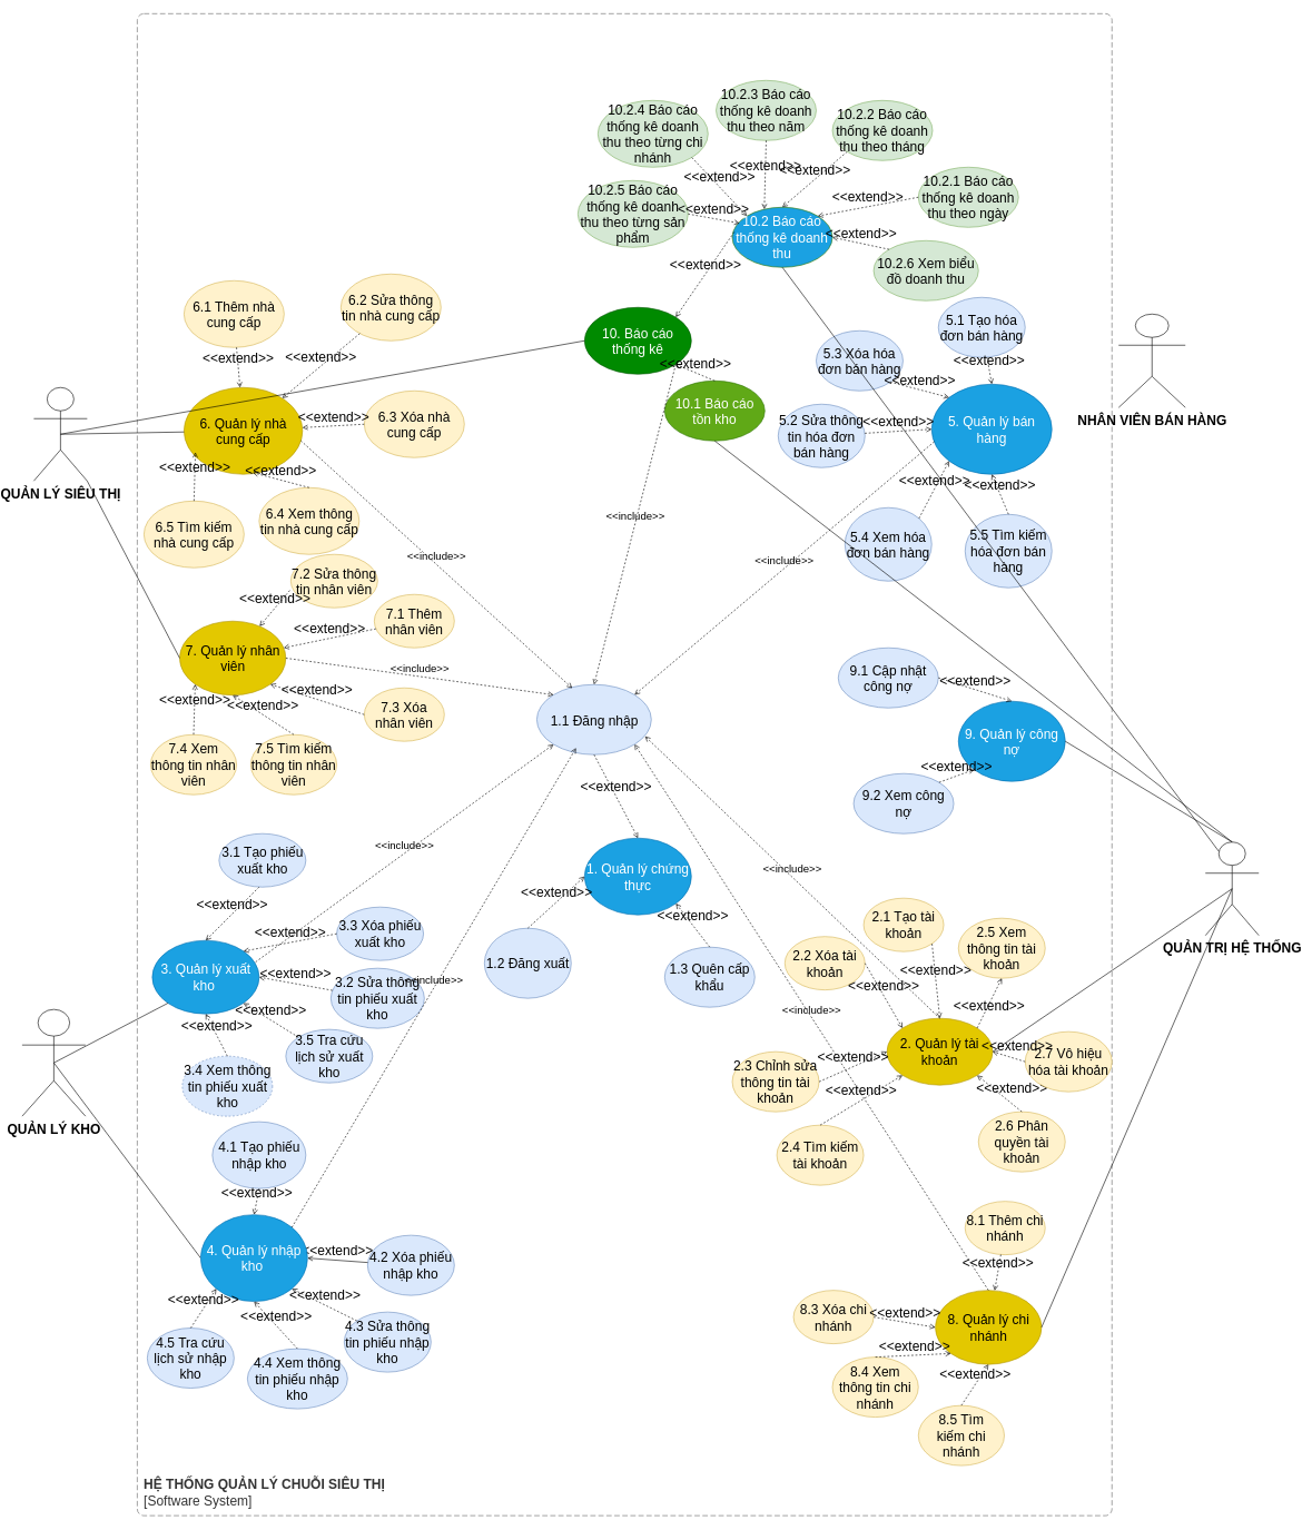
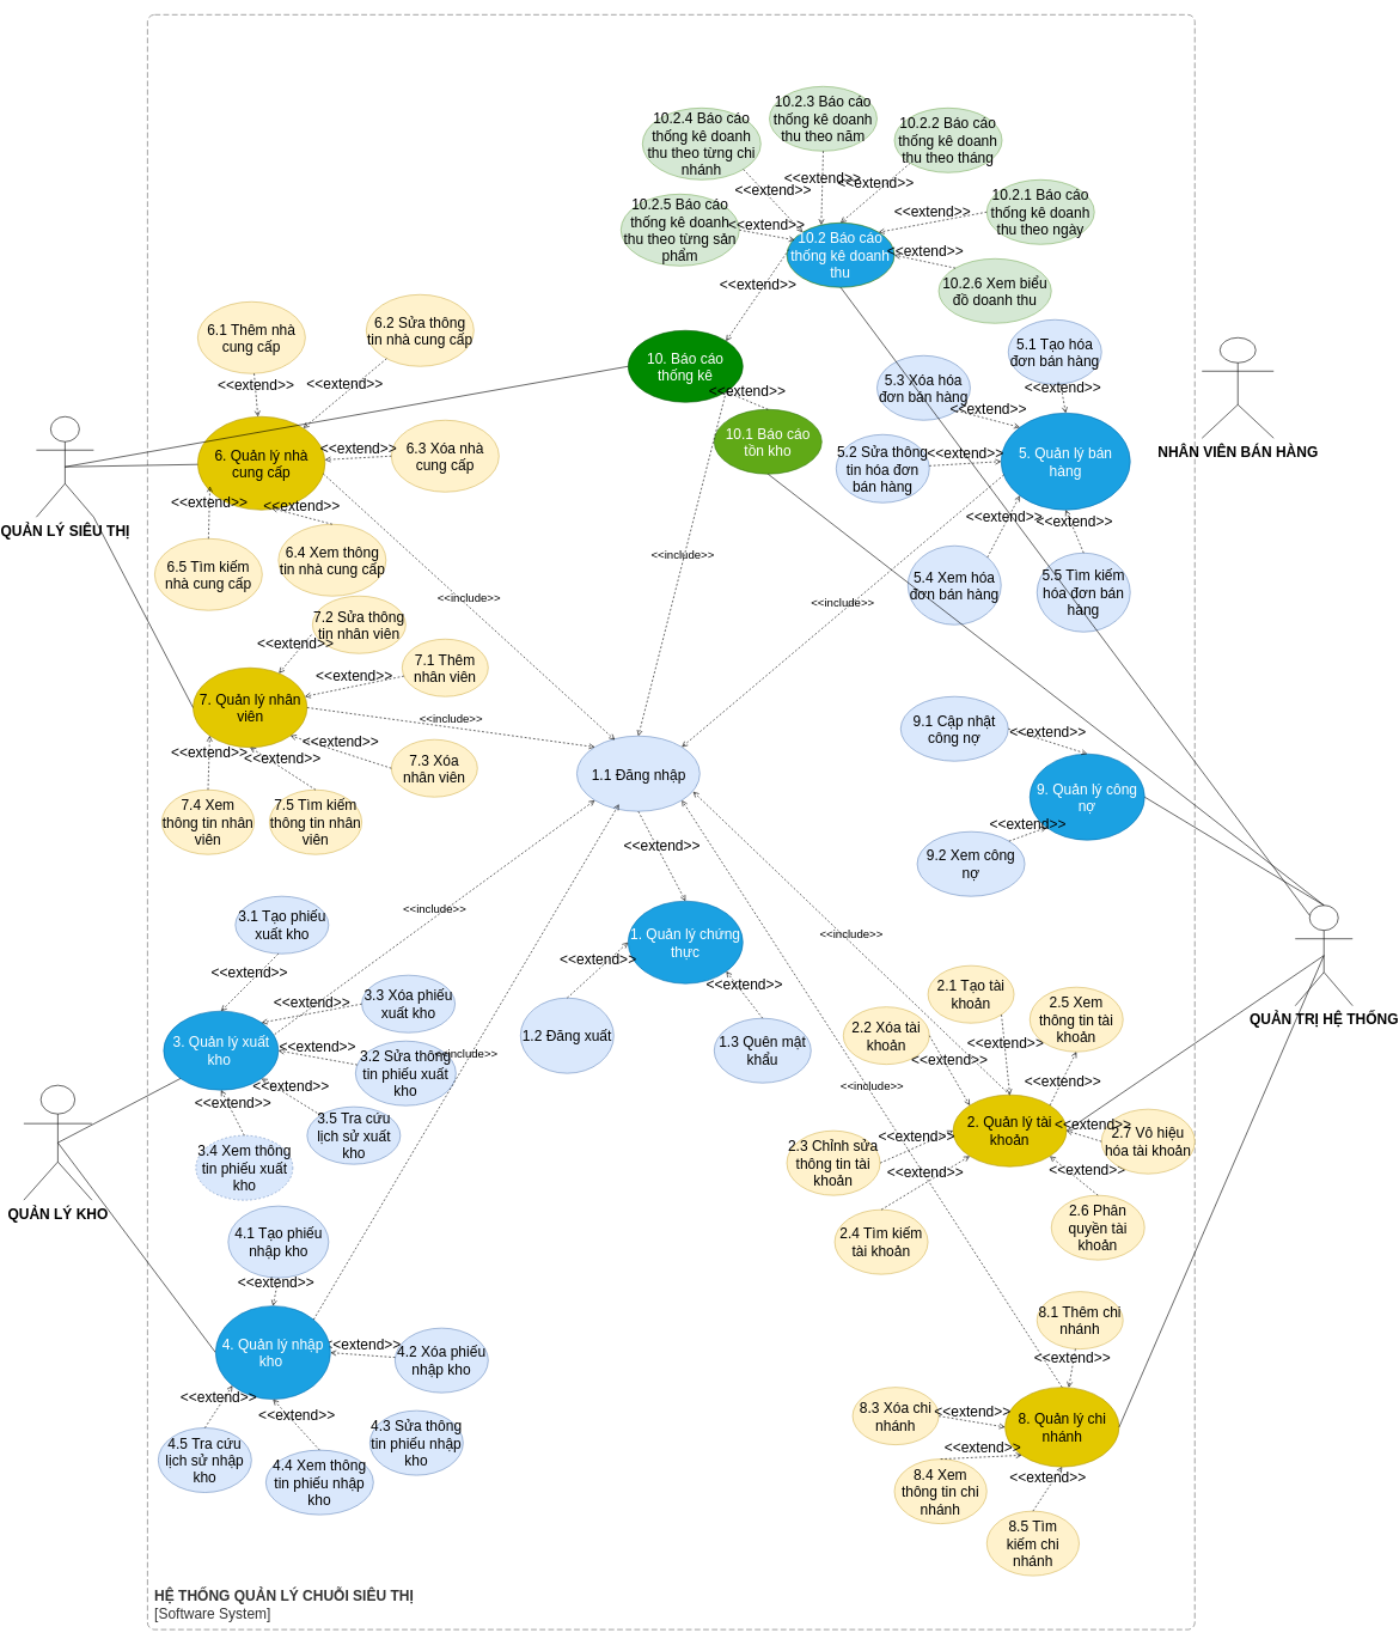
- <mxCell id="19" value="&lt;font&gt;1.3 Quên cấp khẩu&lt;/font&gt;" style="ellipse;whiteSpace=wrap;html=1;fillColor=#dae8fc;strokeColor=#6c8ebf;fontSize=20;" vertex="1" parent="1"><mxGeometry x="983" y="1418.34" width="135" height="90" as="geometry" /></mxCell>
+ <mxCell id="19" value="&lt;font&gt;1.3 Quên mật khẩu&lt;/font&gt;" style="ellipse;whiteSpace=wrap;html=1;fillColor=#dae8fc;strokeColor=#6c8ebf;fontSize=20;" vertex="1" parent="1"><mxGeometry x="983" y="1418.34" width="135" height="90" as="geometry" /></mxCell>
- <mxCell id="23" value="&amp;lt;&amp;lt;extend&amp;gt;&amp;gt;" style="html=1;verticalAlign=bottom;labelBackgroundColor=none;endArrow=open;endFill=0;dashed=0;rounded=0;entryX=1;entryY=0.5;entryDx=0;entryDy=0;fontSize=20;" edge="1" parent="1" source="15" target="50"><mxGeometry width="160" relative="1" as="geometry"><mxPoint x="528" y="1849.14" as="sourcePoint" /><mxPoint x="428" y="1870.64" as="targetPoint" /></mxGeometry></mxCell>
+ <mxCell id="23" value="&amp;lt;&amp;lt;extend&amp;gt;&amp;gt;" style="html=1;verticalAlign=bottom;labelBackgroundColor=none;endArrow=open;endFill=0;dashed=1;rounded=0;entryX=1;entryY=0.5;entryDx=0;entryDy=0;fontSize=20;" edge="1" parent="1" source="15" target="50"><mxGeometry width="160" relative="1" as="geometry"><mxPoint x="528" y="1849.14" as="sourcePoint" /><mxPoint x="428" y="1870.64" as="targetPoint" /></mxGeometry></mxCell>
- <mxCell id="24" value="&amp;lt;&amp;lt;extend&amp;gt;&amp;gt;" style="html=1;verticalAlign=bottom;labelBackgroundColor=none;endArrow=open;endFill=0;dashed=1;rounded=0;entryX=1;entryY=1;entryDx=0;entryDy=0;exitX=0;exitY=0;exitDx=0;exitDy=0;fontSize=20;" edge="1" parent="1" source="16" target="50"><mxGeometry width="160" relative="1" as="geometry"><mxPoint x="461" y="1866.14" as="sourcePoint" /><mxPoint x="388" y="1909.14" as="targetPoint" /></mxGeometry></mxCell>
